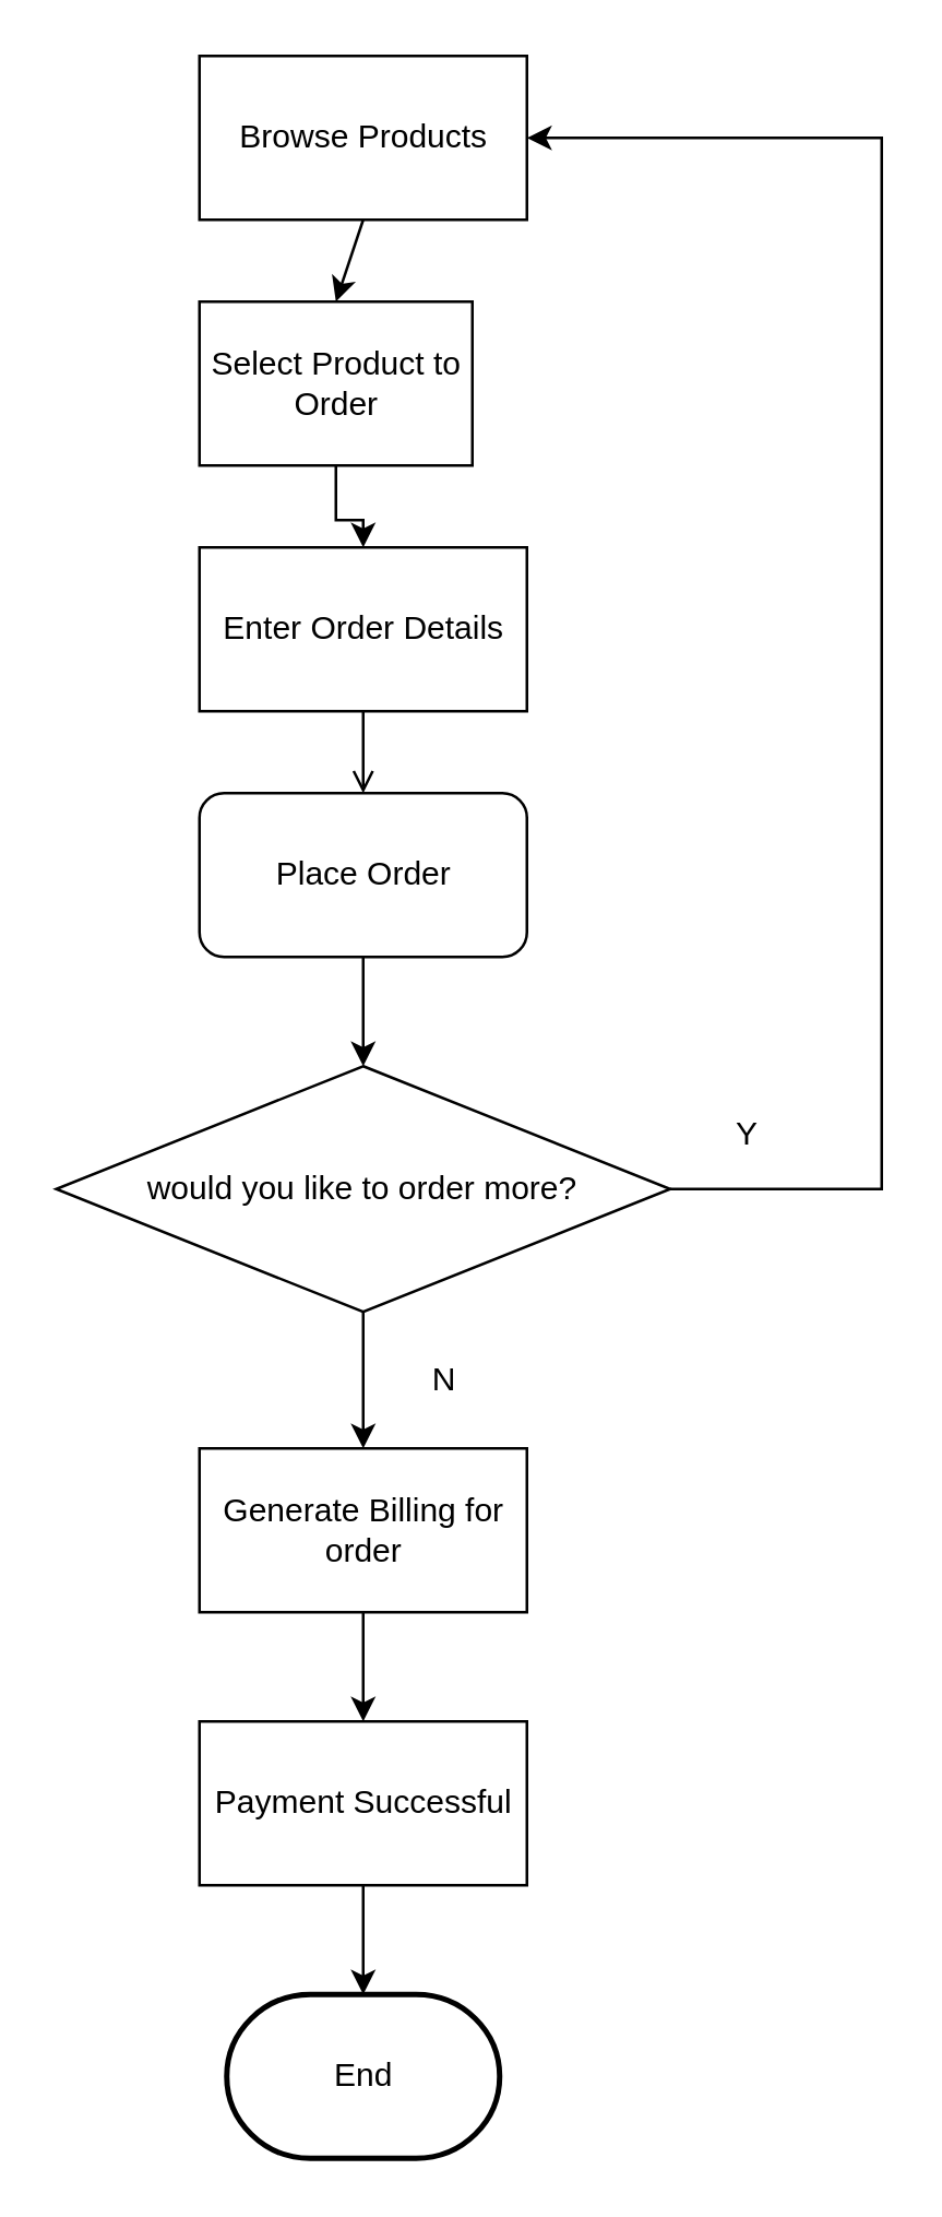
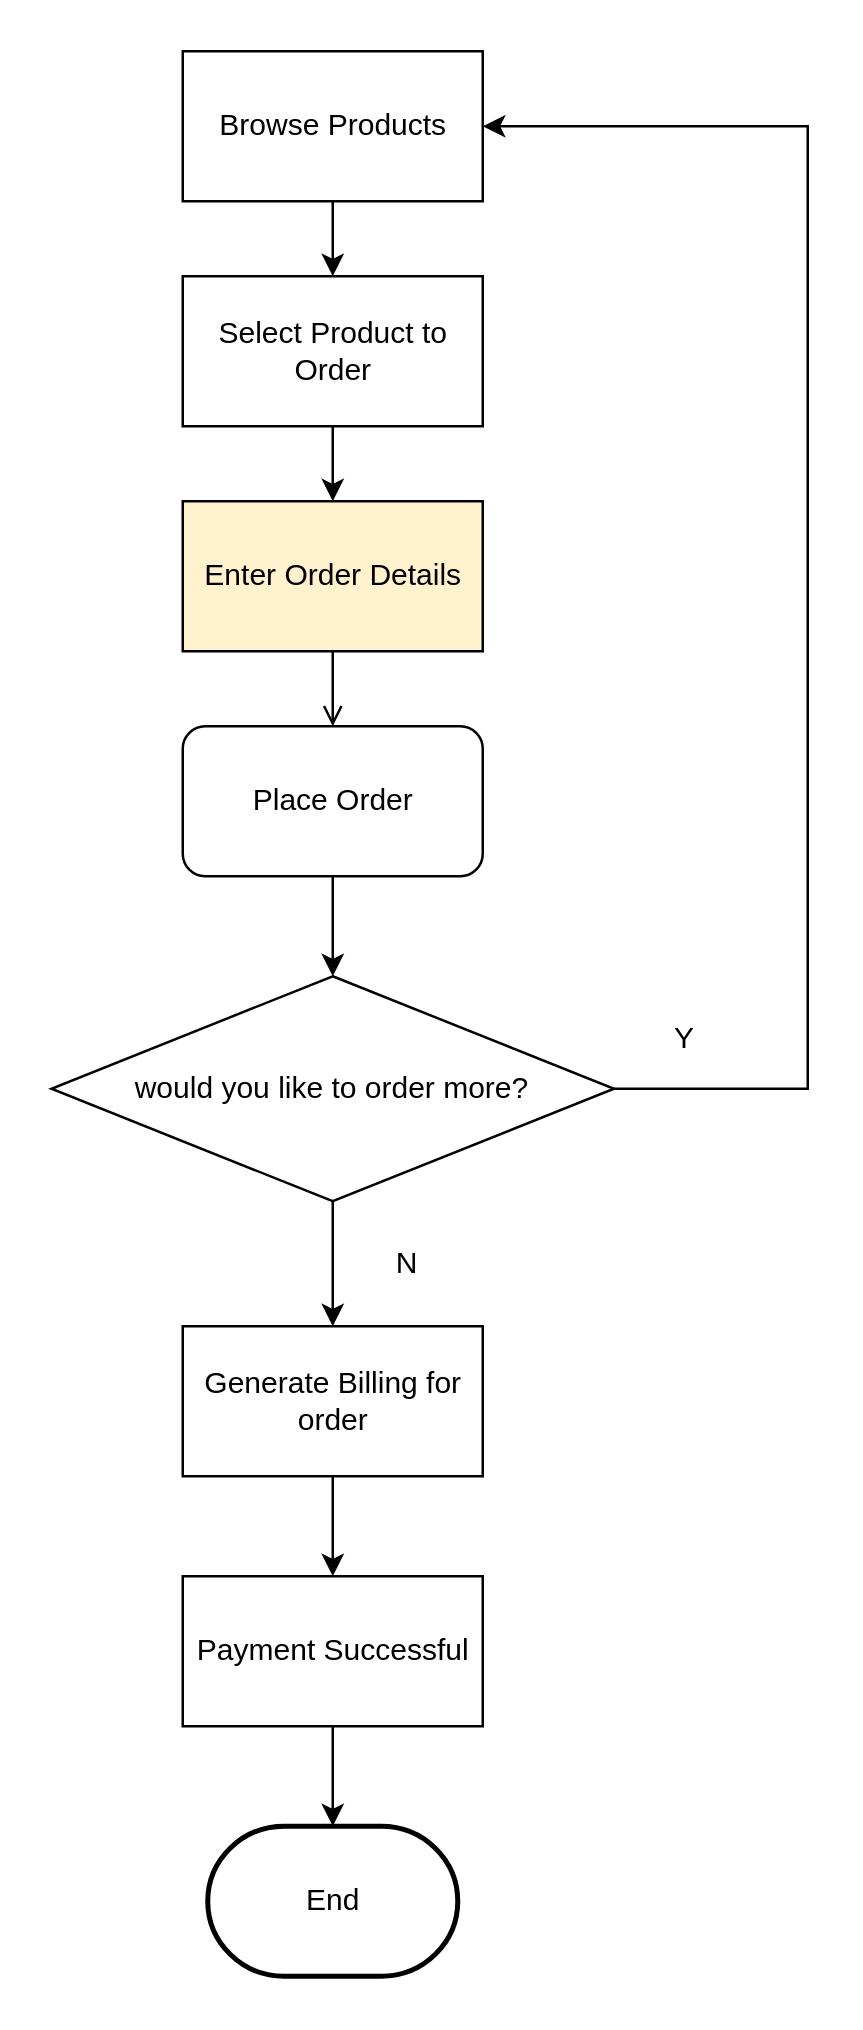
- <mxCell id="5" value="Select Product to Order" style="rounded=0;whiteSpace=wrap;html=1;" vertex="1" parent="1"><mxGeometry x="72.5" y="110" width="100" height="60" as="geometry" /></mxCell>
+ <mxCell id="5" value="Select Product to Order" style="rounded=0;whiteSpace=wrap;html=1;" vertex="1" parent="1"><mxGeometry x="72.5" y="110" width="120" height="60" as="geometry" /></mxCell>
- <mxCell id="7" value="Enter Order Details" style="whiteSpace=wrap;html=1;rounded=0;" vertex="1" parent="1"><mxGeometry x="72.5" y="200" width="120" height="60" as="geometry" /></mxCell>
+ <mxCell id="7" value="Enter Order Details" style="whiteSpace=wrap;html=1;rounded=0;fillColor=#fff2cc;" vertex="1" parent="1"><mxGeometry x="72.5" y="200" width="120" height="60" as="geometry" /></mxCell>
